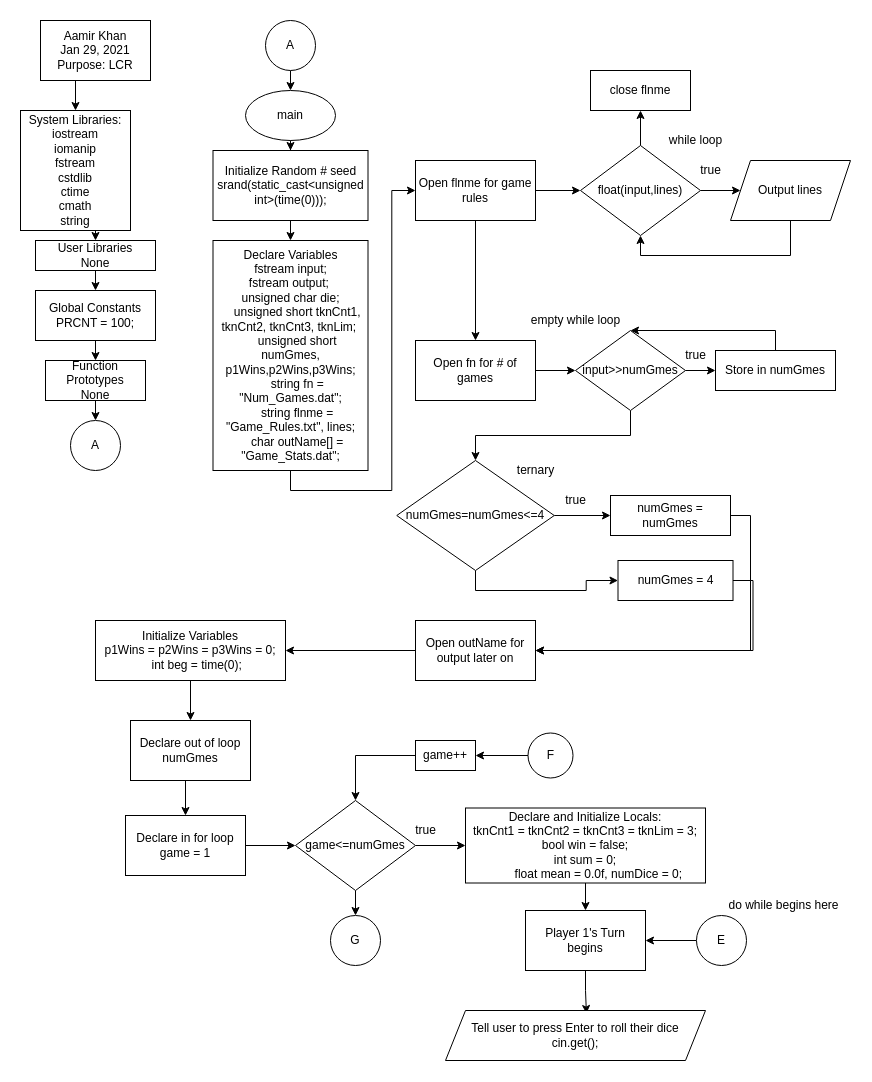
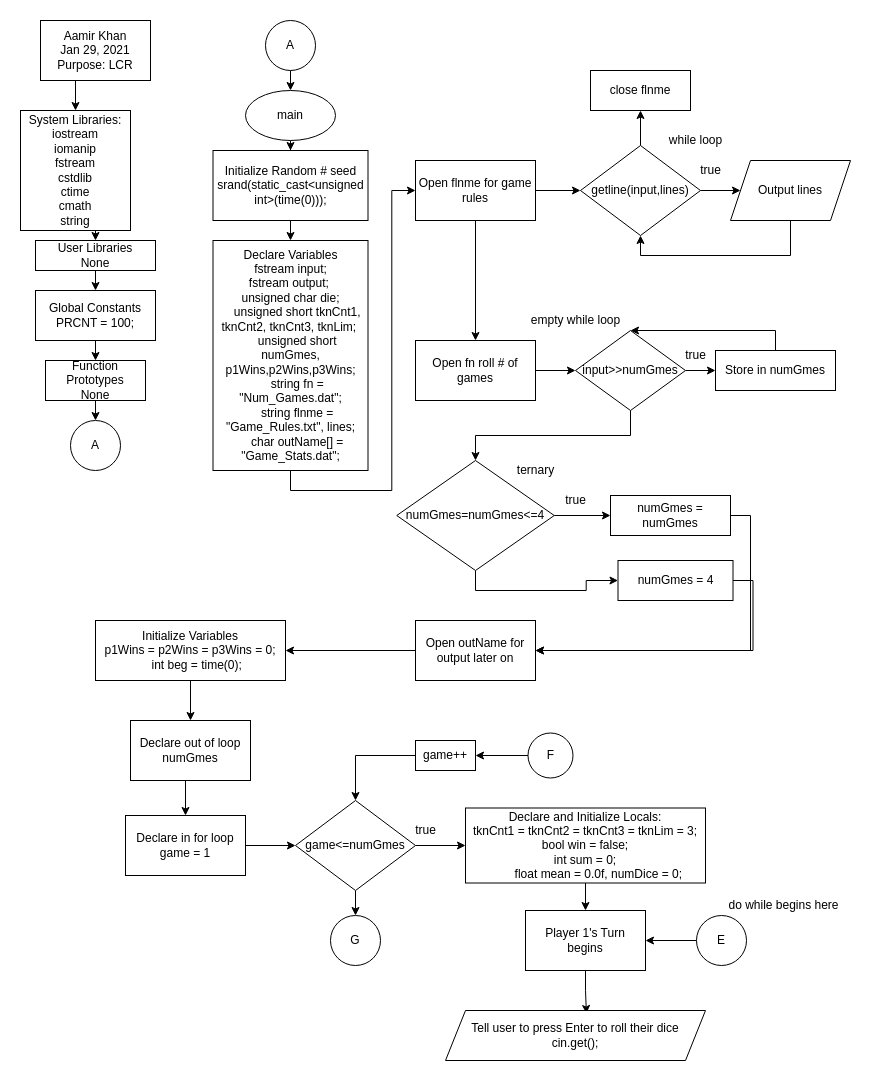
- <mxCell id="26" value="float(input,lines)" style="rhombus;whiteSpace=wrap;html=1;" vertex="1" parent="1"><mxGeometry x="580" y="145" width="120" height="90" as="geometry" /></mxCell>
+ <mxCell id="26" value="getline(input,lines)" style="rhombus;whiteSpace=wrap;html=1;" vertex="1" parent="1"><mxGeometry x="580" y="145" width="120" height="90" as="geometry" /></mxCell>
- <mxCell id="33" value="Open fn for # of games" style="rounded=0;whiteSpace=wrap;html=1;" vertex="1" parent="1"><mxGeometry x="415" y="340" width="120" height="60" as="geometry" /></mxCell>
+ <mxCell id="33" value="Open fn roll # of games" style="rounded=0;whiteSpace=wrap;html=1;" vertex="1" parent="1"><mxGeometry x="415" y="340" width="120" height="60" as="geometry" /></mxCell>
